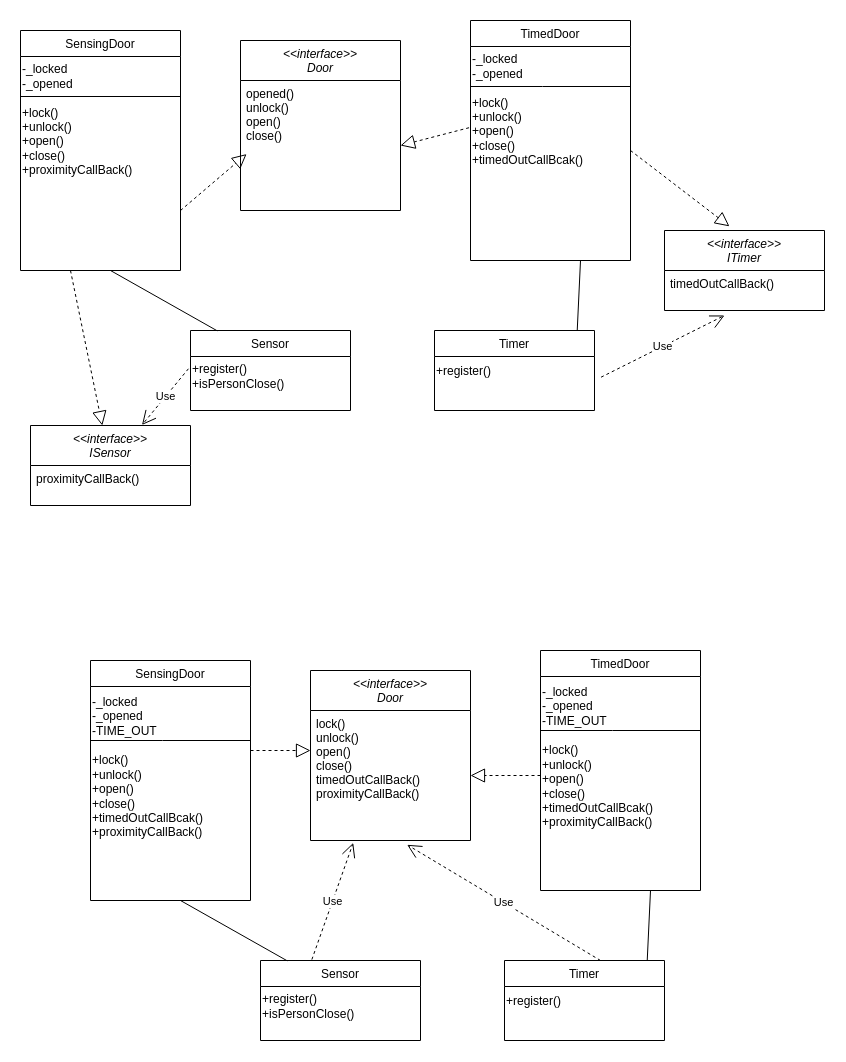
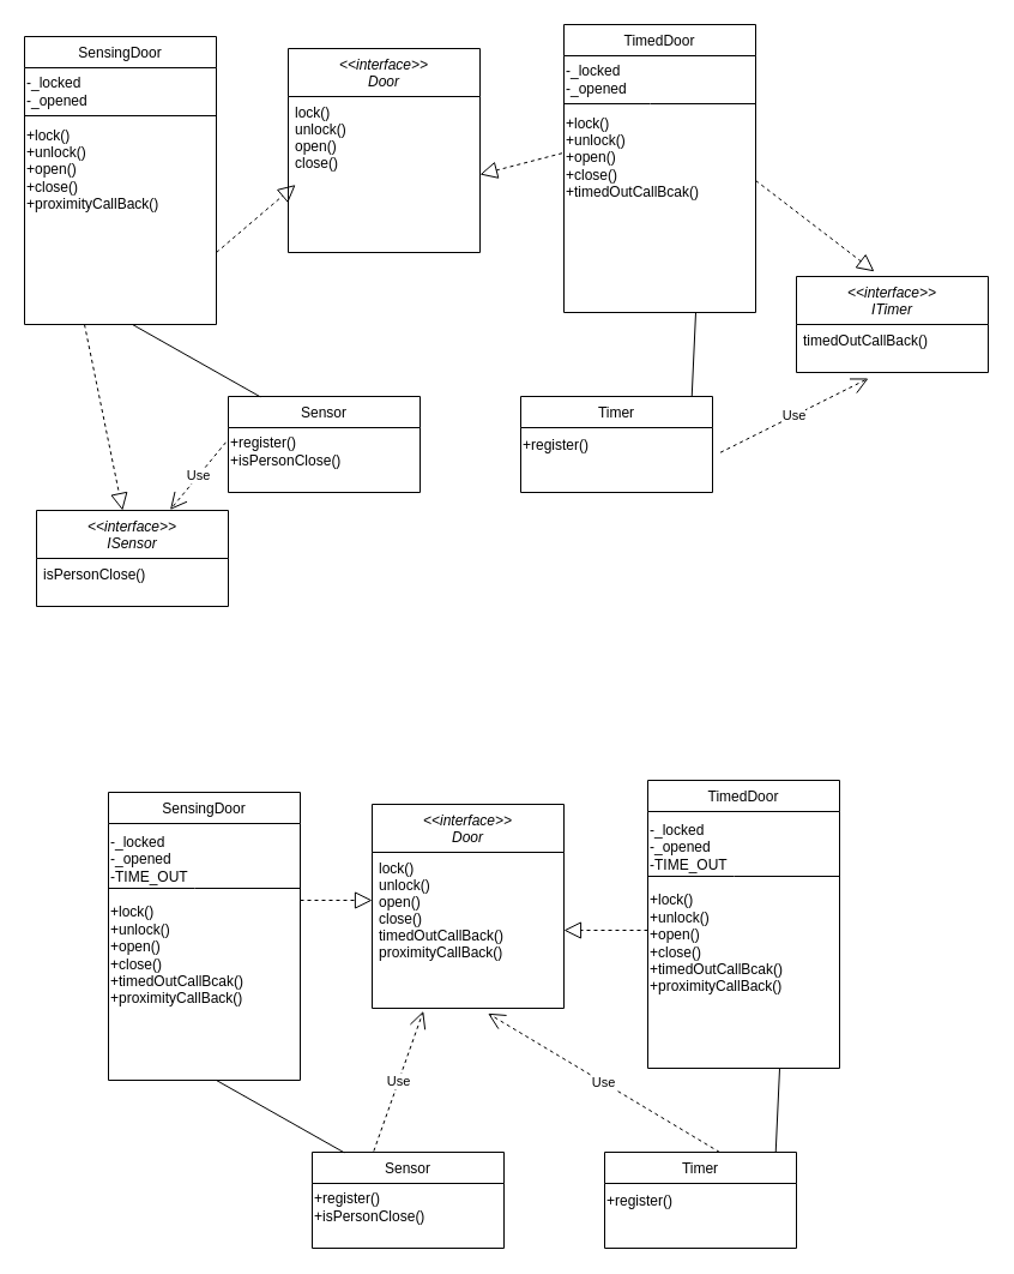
- <mxCell id="3" value="opened()&#10;unlock()&#10;open()&#10;close()&#10;" style="text;align=left;verticalAlign=top;spacingLeft=4;spacingRight=4;overflow=hidden;rotatable=0;points=[[0,0.5],[1,0.5]];portConstraint=eastwest;" parent="2" vertex="1"><mxGeometry y="40" width="160" height="130" as="geometry" /></mxCell>
+ <mxCell id="3" value="lock()&#10;unlock()&#10;open()&#10;close()&#10;" style="text;align=left;verticalAlign=top;spacingLeft=4;spacingRight=4;overflow=hidden;rotatable=0;points=[[0,0.5],[1,0.5]];portConstraint=eastwest;" parent="2" vertex="1"><mxGeometry y="40" width="160" height="130" as="geometry" /></mxCell>
- <mxCell id="41" value="proximityCallBack()" style="text;align=left;verticalAlign=top;spacingLeft=4;spacingRight=4;overflow=hidden;rotatable=0;points=[[0,0.5],[1,0.5]];portConstraint=eastwest;" vertex="1" parent="40"><mxGeometry y="40" width="160" height="40" as="geometry" /></mxCell>
+ <mxCell id="41" value="isPersonClose()" style="text;align=left;verticalAlign=top;spacingLeft=4;spacingRight=4;overflow=hidden;rotatable=0;points=[[0,0.5],[1,0.5]];portConstraint=eastwest;" vertex="1" parent="40"><mxGeometry y="40" width="160" height="40" as="geometry" /></mxCell>
